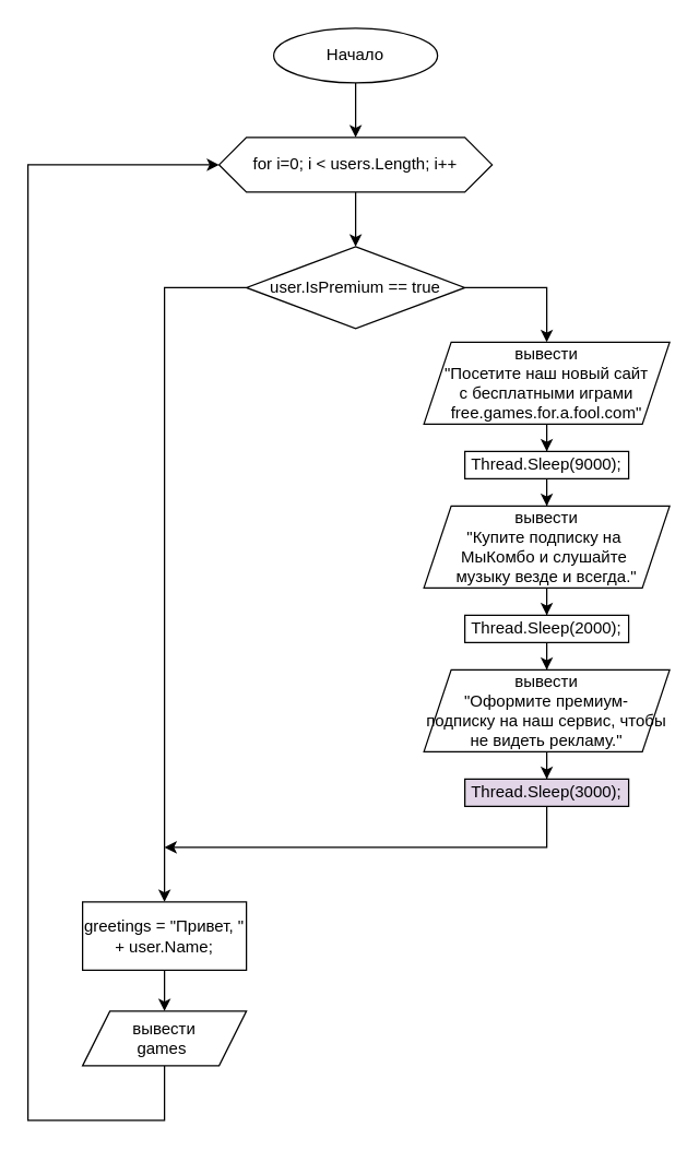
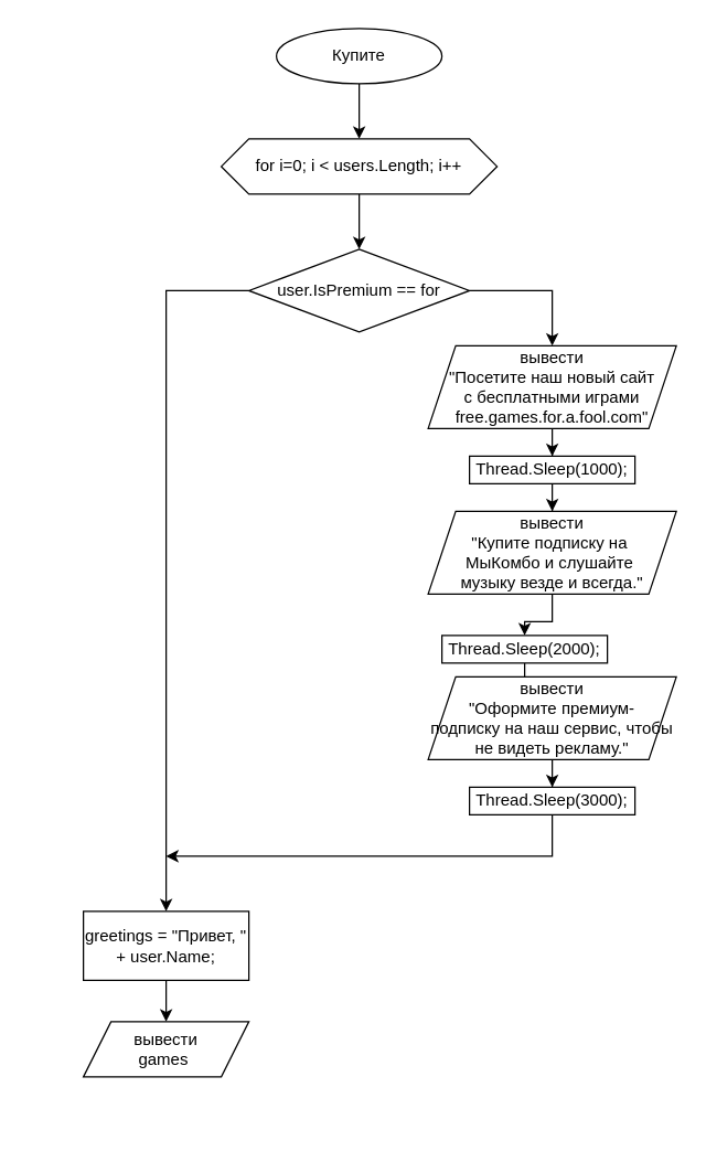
- <mxCell id="3" value="Начало" style="ellipse;whiteSpace=wrap;html=1;" vertex="1" parent="1"><mxGeometry x="200" y="20" width="120" height="40" as="geometry" /></mxCell>
+ <mxCell id="3" value="Купите" style="ellipse;whiteSpace=wrap;html=1;" vertex="1" parent="1"><mxGeometry x="200" y="20" width="120" height="40" as="geometry" /></mxCell>
- <mxCell id="12" value="user.IsPremium == true" style="rhombus;whiteSpace=wrap;html=1;" vertex="1" parent="1"><mxGeometry x="180" y="180" width="160" height="60" as="geometry" /></mxCell>
+ <mxCell id="12" value="user.IsPremium == for" style="rhombus;whiteSpace=wrap;html=1;" vertex="1" parent="1"><mxGeometry x="180" y="180" width="160" height="60" as="geometry" /></mxCell>
- <mxCell id="16" value="Thread.Sleep(9000);" style="whiteSpace=wrap;html=1;" vertex="1" parent="1"><mxGeometry x="340" y="330" width="120" height="20" as="geometry" /></mxCell>
+ <mxCell id="16" value="Thread.Sleep(1000);" style="whiteSpace=wrap;html=1;" vertex="1" parent="1"><mxGeometry x="340" y="330" width="120" height="20" as="geometry" /></mxCell>
- <mxCell id="20" value="Thread.Sleep(2000);" style="whiteSpace=wrap;html=1;" vertex="1" parent="1"><mxGeometry x="340" y="450" width="120" height="20" as="geometry" /></mxCell>
+ <mxCell id="20" value="Thread.Sleep(2000);" style="whiteSpace=wrap;html=1;" vertex="1" parent="1"><mxGeometry x="320" y="460" width="120" height="20" as="geometry" /></mxCell>
- <mxCell id="9" value="" style="edgeStyle=orthogonalEdgeStyle;rounded=0;orthogonalLoop=1;jettySize=auto;html=1;entryX=0;entryY=0.5;entryDx=0;entryDy=0;" edge="1" parent="1" source="10" target="6"><mxGeometry relative="1" as="geometry"><mxPoint x="40" y="270" as="targetPoint" /><Array as="points"><mxPoint x="120" y="820" /><mxPoint x="20" y="820" /><mxPoint x="20" y="120" /></Array></mxGeometry></mxCell>
- <mxCell id="24" value="Thread.Sleep(3000);" style="whiteSpace=wrap;html=1;fillColor=#e1d5e7;" vertex="1" parent="1"><mxGeometry x="340" y="570" width="120" height="20" as="geometry" /></mxCell>
+ <mxCell id="24" value="Thread.Sleep(3000);" style="whiteSpace=wrap;html=1;" vertex="1" parent="1"><mxGeometry x="340" y="570" width="120" height="20" as="geometry" /></mxCell>
